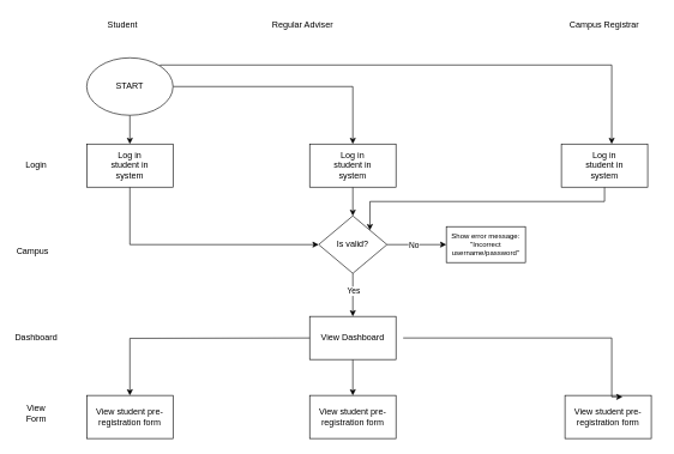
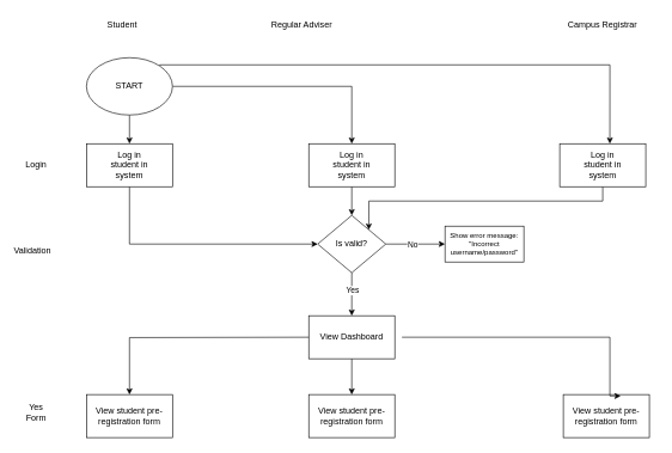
- <mxCell id="20" value="Campus" style="text;html=1;align=center;verticalAlign=middle;whiteSpace=wrap;rounded=0;" vertex="1" parent="1"><mxGeometry x="30" y="335" width="30" height="30" as="geometry" /></mxCell>
+ <mxCell id="20" value="Validation" style="text;html=1;align=center;verticalAlign=middle;whiteSpace=wrap;rounded=0;" vertex="1" parent="1"><mxGeometry x="30" y="335" width="30" height="30" as="geometry" /></mxCell>
- <mxCell id="33" value="Dashboard" style="text;html=1;align=center;verticalAlign=middle;whiteSpace=wrap;rounded=0;" vertex="1" parent="1"><mxGeometry x="20" y="455" width="60" height="30" as="geometry" /></mxCell>
- <mxCell id="41" value="View&lt;div&gt;Form&lt;/div&gt;" style="text;html=1;align=center;verticalAlign=middle;whiteSpace=wrap;rounded=0;" vertex="1" parent="1"><mxGeometry x="20" y="560" width="60" height="30" as="geometry" /></mxCell>
+ <mxCell id="41" value="Yes&lt;div&gt;Form&lt;/div&gt;" style="text;html=1;align=center;verticalAlign=middle;whiteSpace=wrap;rounded=0;" vertex="1" parent="1"><mxGeometry x="20" y="560" width="60" height="30" as="geometry" /></mxCell>
